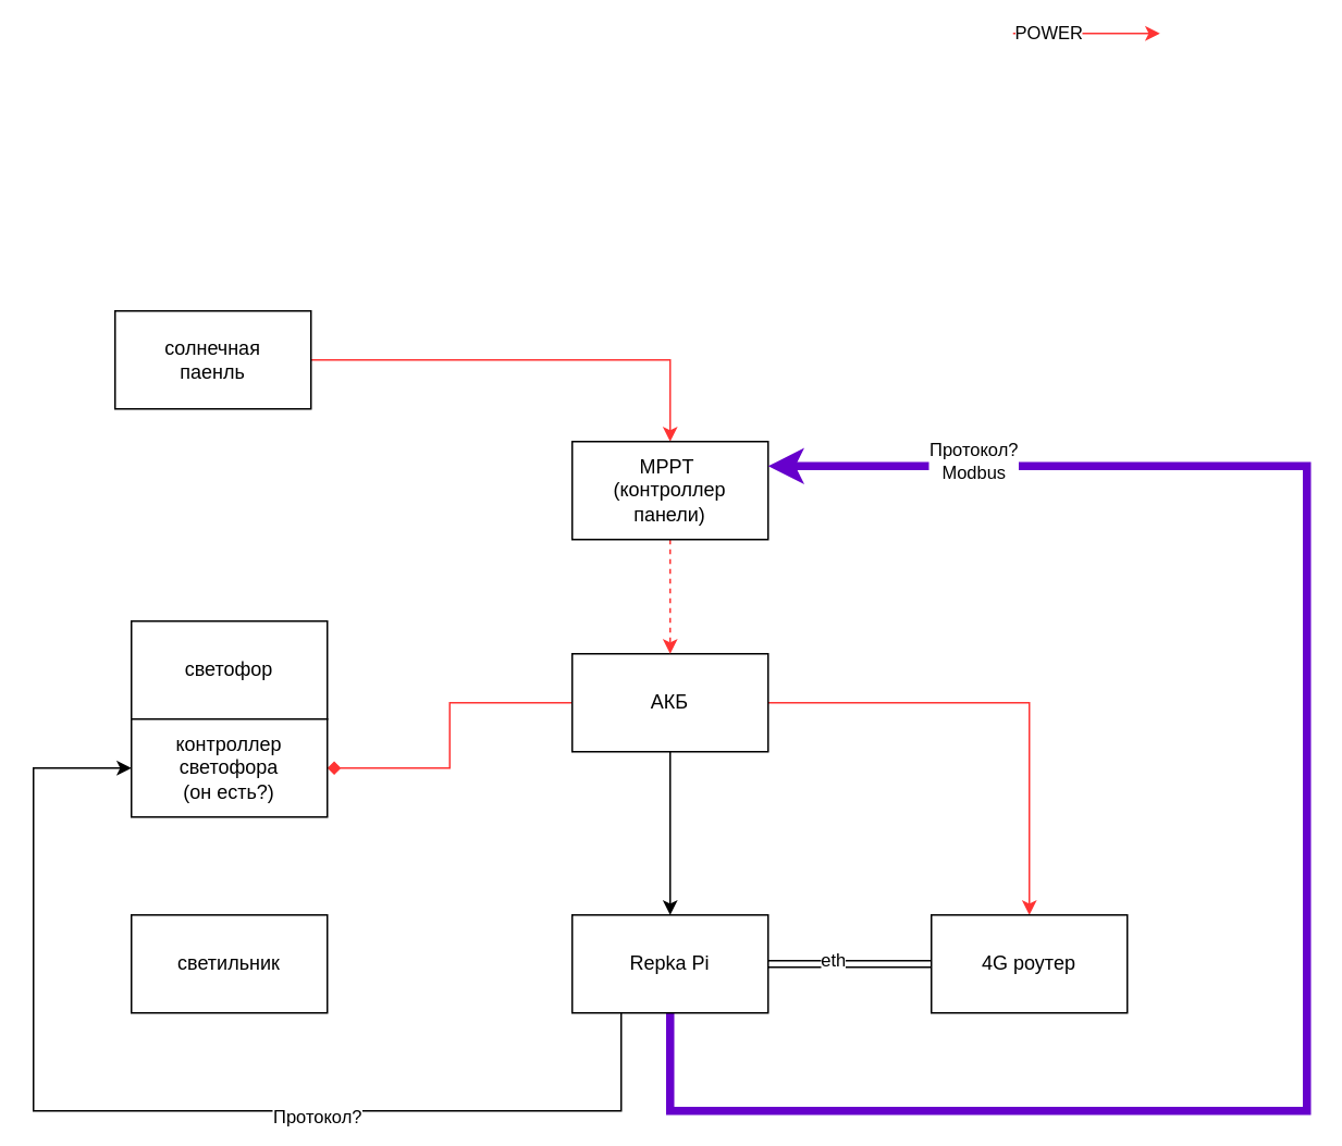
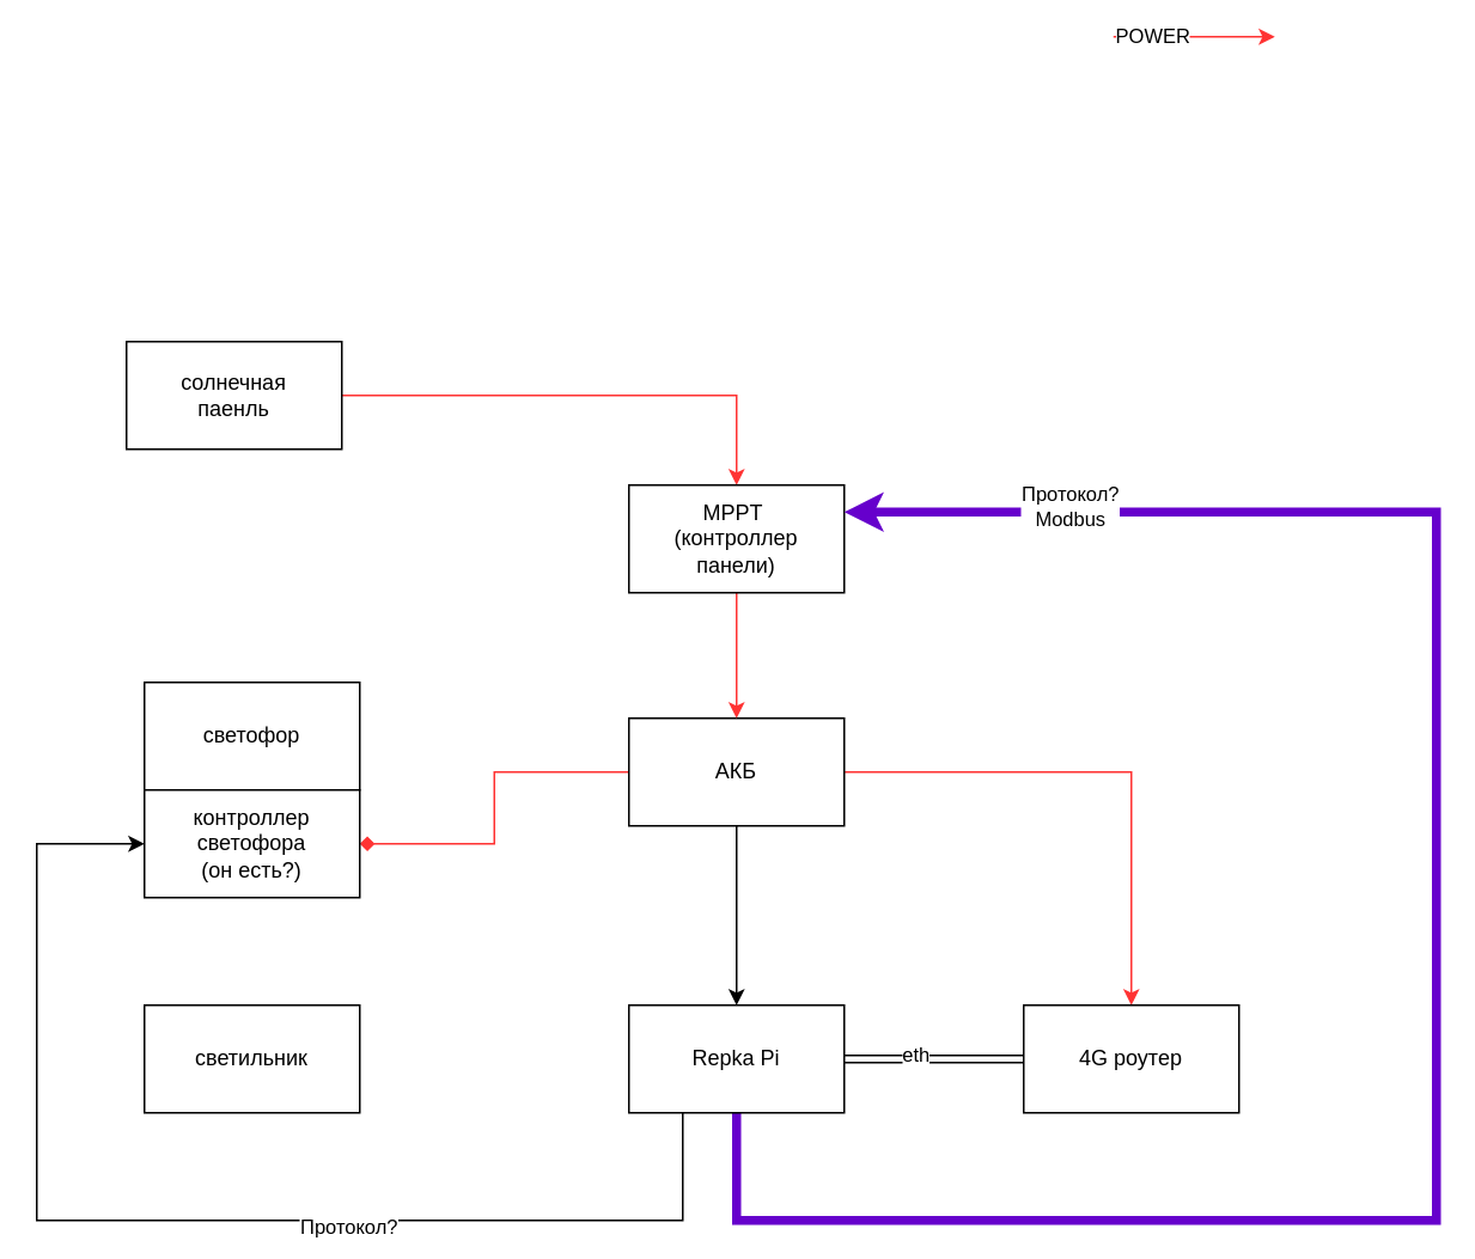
- <mxCell id="11" style="edgeStyle=orthogonalEdgeStyle;rounded=0;orthogonalLoop=1;jettySize=auto;html=1;exitX=0.5;exitY=1;exitDx=0;exitDy=0;entryX=0.5;entryY=0;entryDx=0;entryDy=0;strokeColor=#FF3333;dashed=1;" edge="1" parent="1" source="12" target="7"><mxGeometry relative="1" as="geometry" /></mxCell>
+ <mxCell id="11" style="edgeStyle=orthogonalEdgeStyle;rounded=0;orthogonalLoop=1;jettySize=auto;html=1;exitX=0.5;exitY=1;exitDx=0;exitDy=0;entryX=0.5;entryY=0;entryDx=0;entryDy=0;strokeColor=#FF3333;" edge="1" parent="1" source="12" target="7"><mxGeometry relative="1" as="geometry" /></mxCell>
